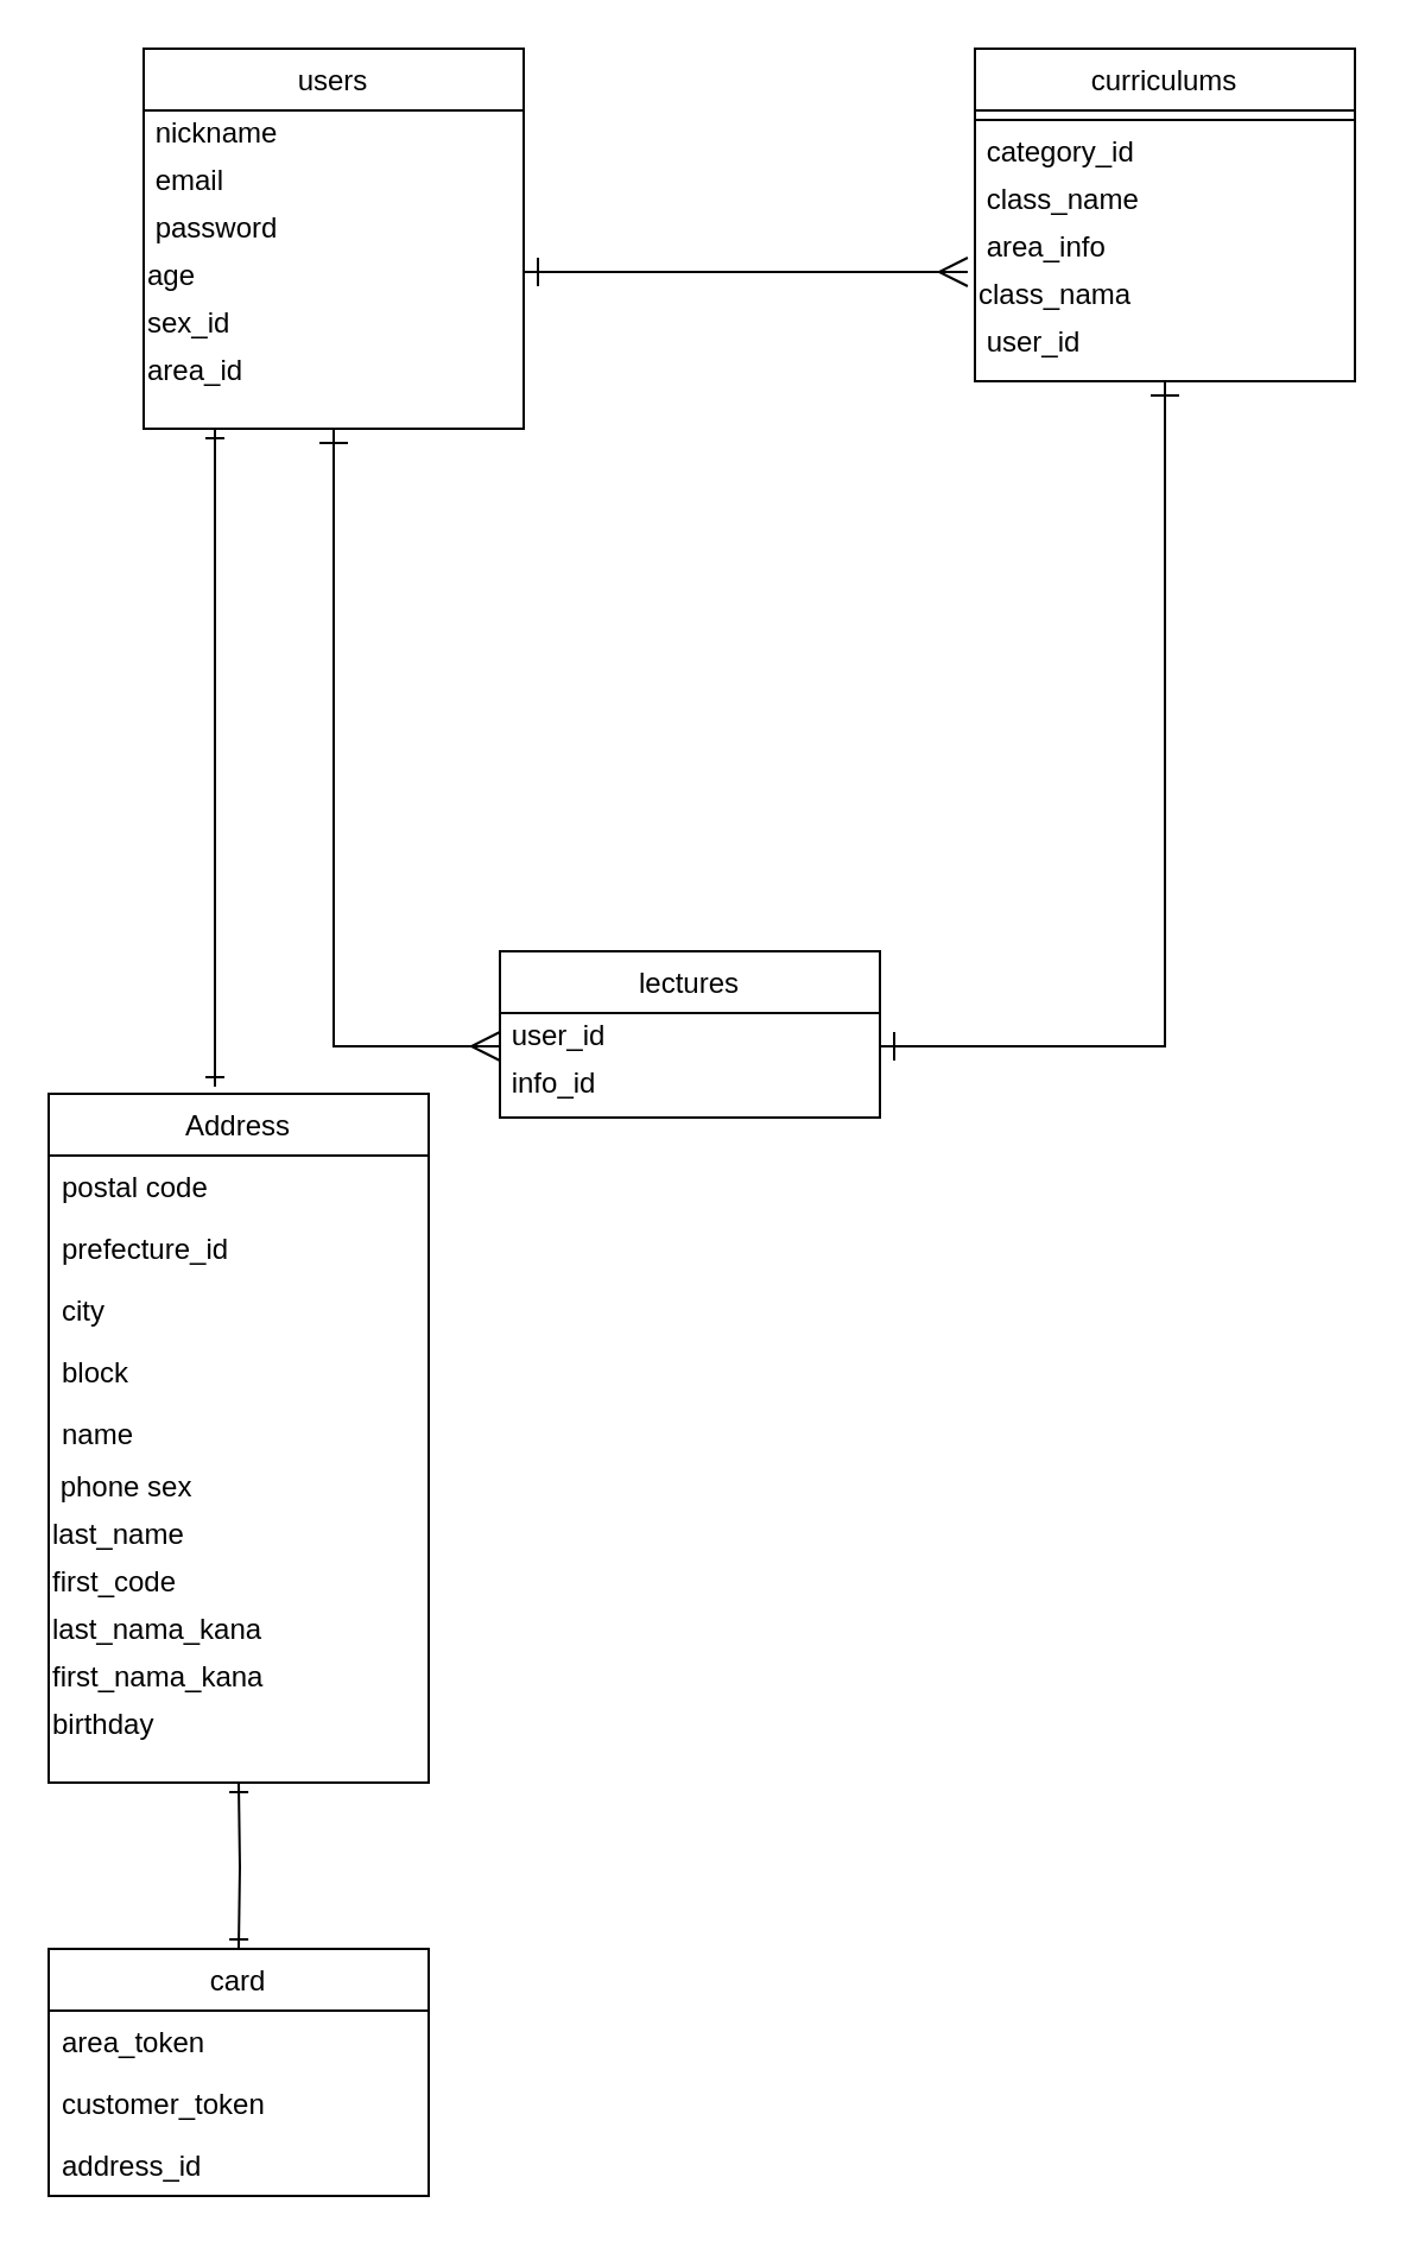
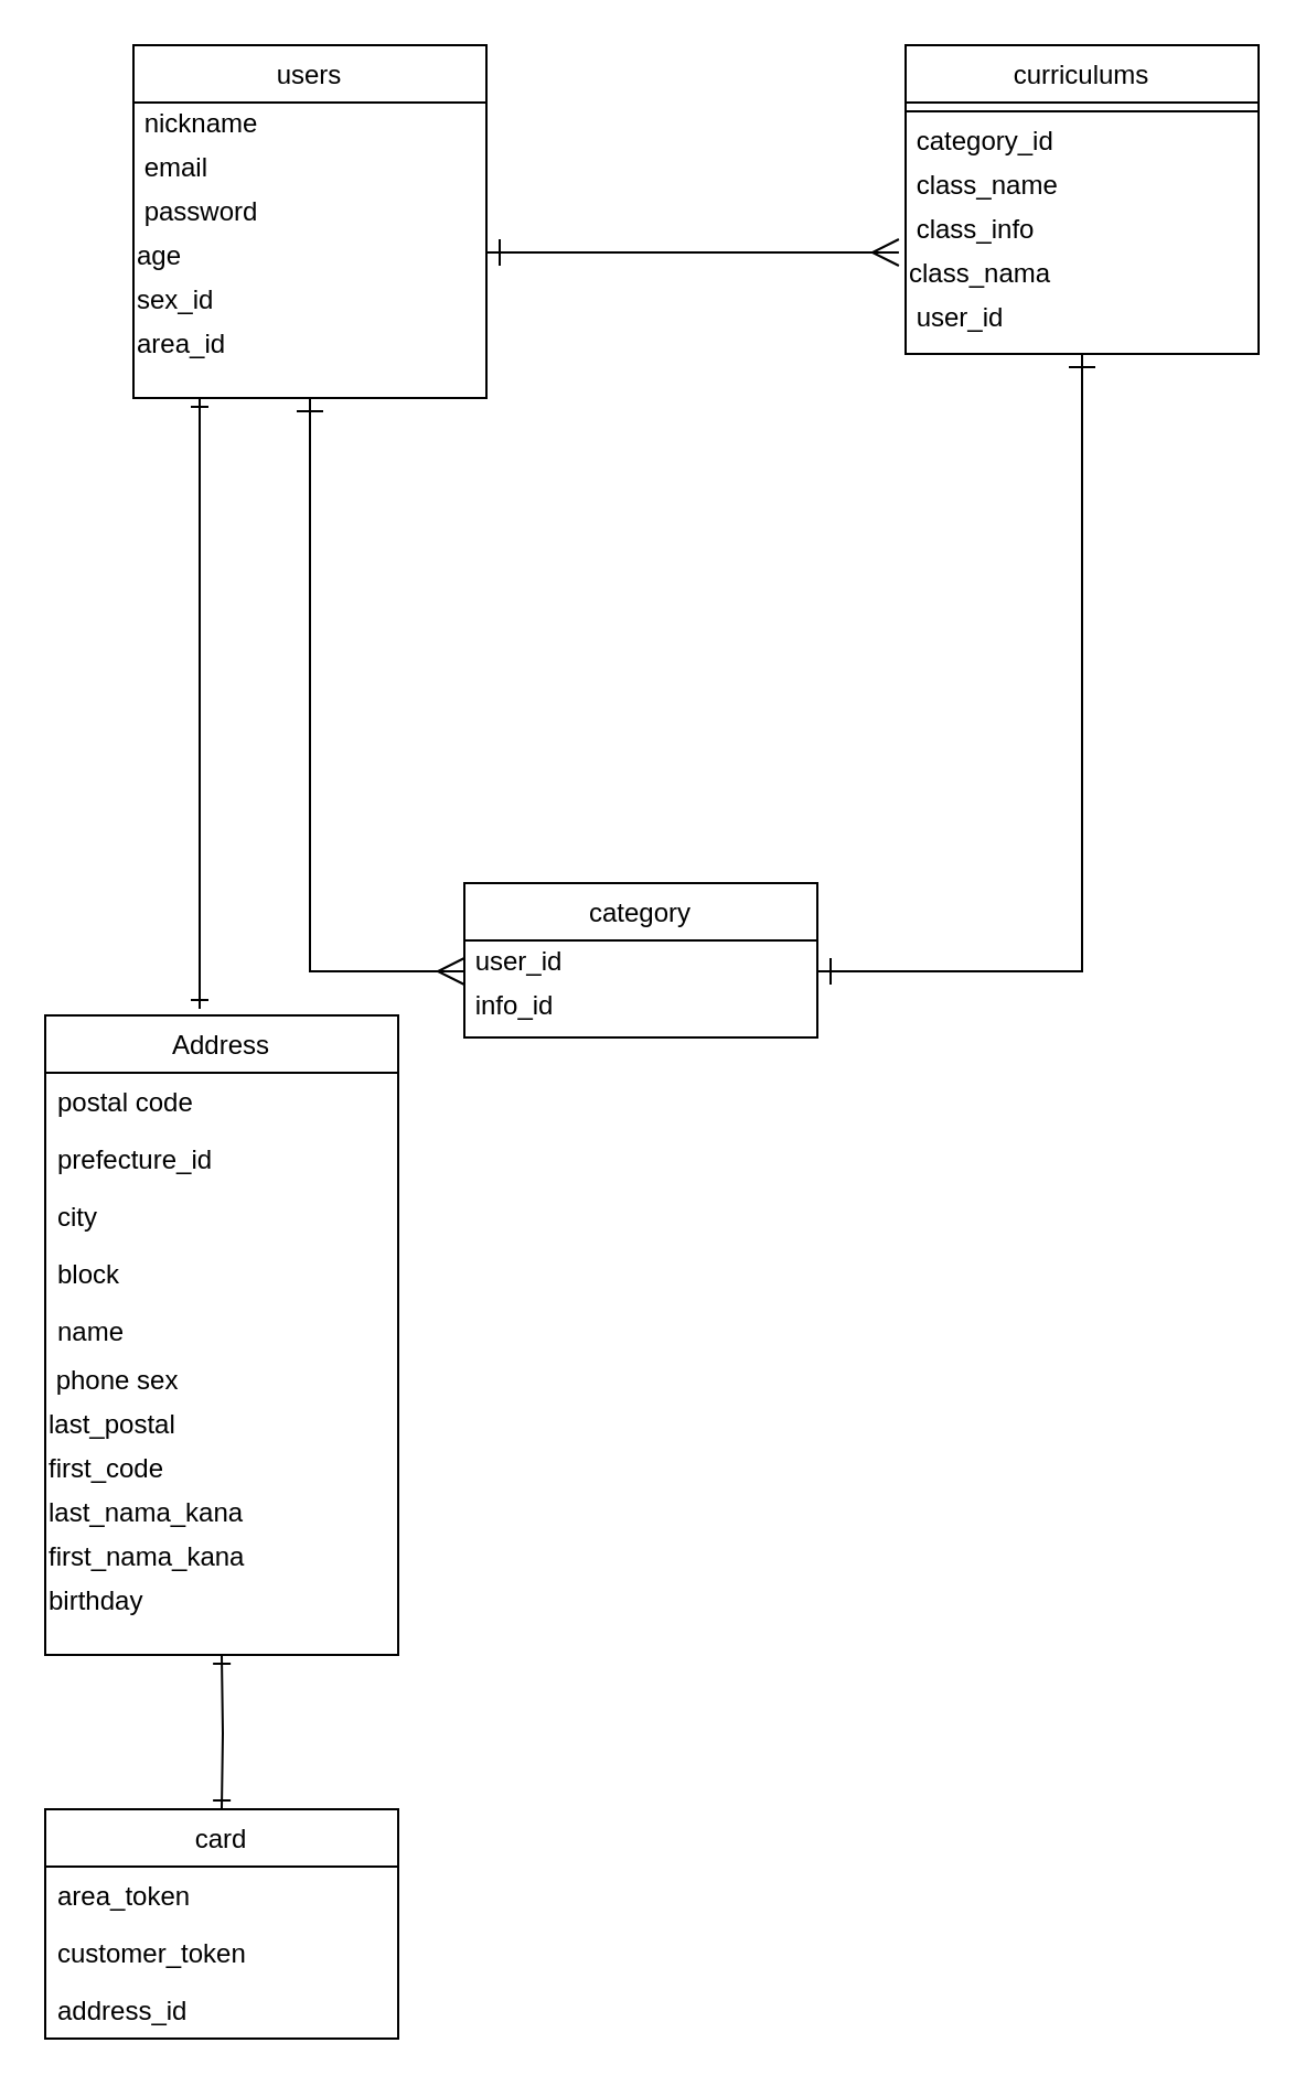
- <mxCell id="19" value="&amp;nbsp;area_info" style="text;html=1;align=left;verticalAlign=middle;resizable=0;points=[];autosize=1;fontFamily=Helvetica;" parent="15" vertex="1"><mxGeometry y="74" width="160" height="20" as="geometry" /></mxCell>
+ <mxCell id="19" value="&amp;nbsp;class_info" style="text;html=1;align=left;verticalAlign=middle;resizable=0;points=[];autosize=1;fontFamily=Helvetica;" parent="15" vertex="1"><mxGeometry y="74" width="160" height="20" as="geometry" /></mxCell>
- <mxCell id="11" value="lectures" style="swimlane;fontStyle=0;align=center;verticalAlign=top;childLayout=stackLayout;horizontal=1;startSize=26;horizontalStack=0;resizeParent=1;resizeLast=0;collapsible=1;marginBottom=0;rounded=0;shadow=0;strokeWidth=1;" parent="1" vertex="1"><mxGeometry x="210" y="400" width="160" height="70" as="geometry"><mxRectangle x="130" y="380" width="160" height="26" as="alternateBounds" /></mxGeometry></mxCell>
+ <mxCell id="11" value="category" style="swimlane;fontStyle=0;align=center;verticalAlign=top;childLayout=stackLayout;horizontal=1;startSize=26;horizontalStack=0;resizeParent=1;resizeLast=0;collapsible=1;marginBottom=0;rounded=0;shadow=0;strokeWidth=1;" parent="1" vertex="1"><mxGeometry x="210" y="400" width="160" height="70" as="geometry"><mxRectangle x="130" y="380" width="160" height="26" as="alternateBounds" /></mxGeometry></mxCell>
- <mxCell id="29" value="last_name" style="text;html=1;align=left;verticalAlign=middle;resizable=0;points=[];autosize=1;fontFamily=Helvetica;" parent="22" vertex="1"><mxGeometry y="176" width="160" height="20" as="geometry" /></mxCell>
+ <mxCell id="29" value="last_postal" style="text;html=1;align=left;verticalAlign=middle;resizable=0;points=[];autosize=1;fontFamily=Helvetica;" parent="22" vertex="1"><mxGeometry y="176" width="160" height="20" as="geometry" /></mxCell>
